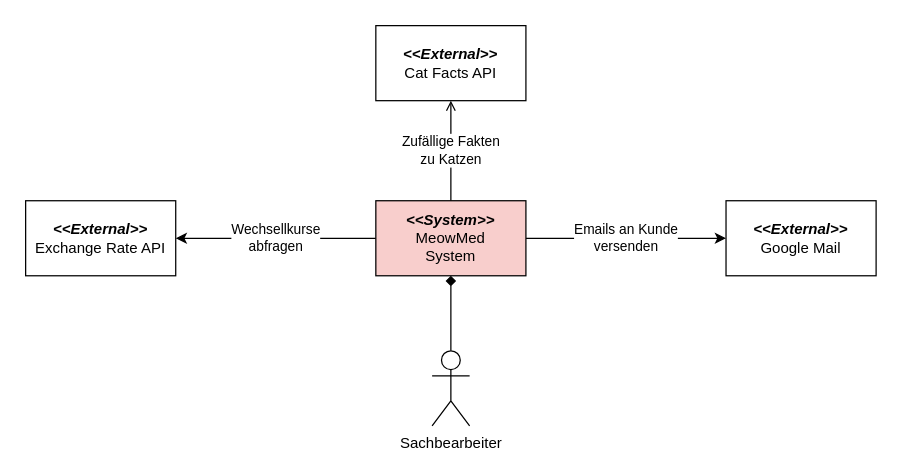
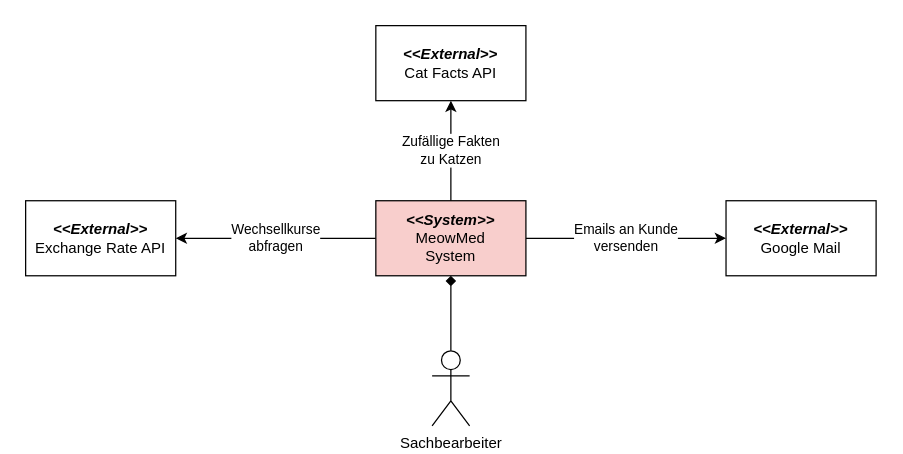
- <mxCell id="4" value="Zufällige Fakten&lt;br&gt;zu Katzen" style="edgeStyle=orthogonalEdgeStyle;rounded=0;orthogonalLoop=1;jettySize=auto;html=1;endArrow=open;" parent="1" source="5" target="7" edge="1"><mxGeometry relative="1" as="geometry" /></mxCell>
+ <mxCell id="4" value="Zufällige Fakten&lt;br&gt;zu Katzen" style="edgeStyle=orthogonalEdgeStyle;rounded=0;orthogonalLoop=1;jettySize=auto;html=1;" parent="1" source="5" target="7" edge="1"><mxGeometry relative="1" as="geometry" /></mxCell>
